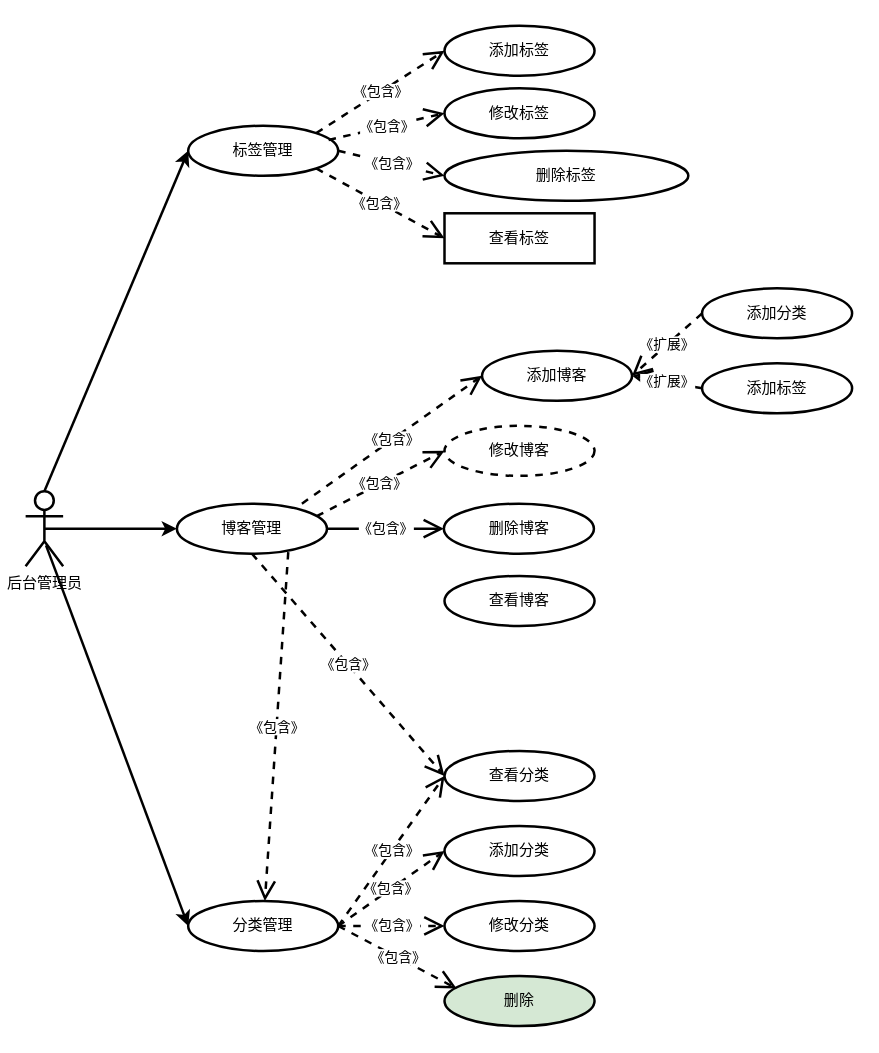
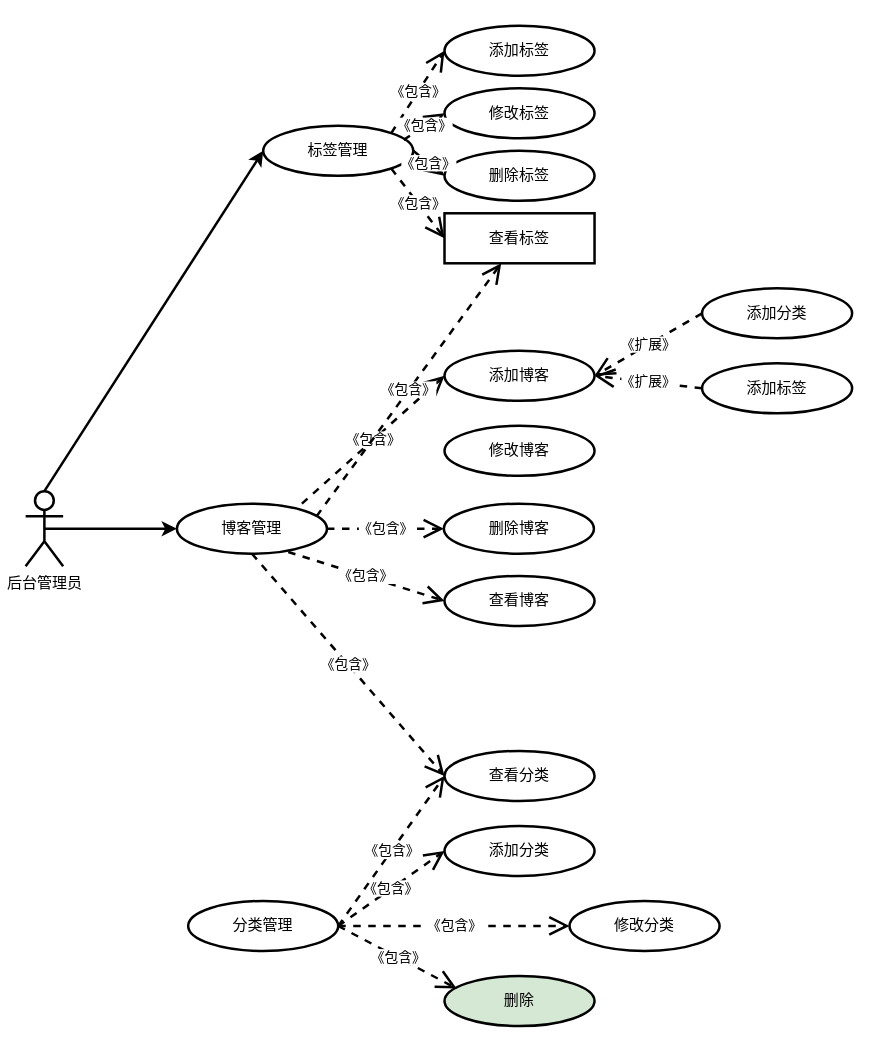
- <mxCell id="3" value="标签管理" style="ellipse;whiteSpace=wrap;html=1;strokeWidth=2;" parent="1" vertex="1"><mxGeometry x="150" y="100" width="120" height="40" as="geometry" /></mxCell>
+ <mxCell id="3" value="标签管理" style="ellipse;whiteSpace=wrap;html=1;strokeWidth=2;" parent="1" vertex="1"><mxGeometry x="210" y="100" width="120" height="40" as="geometry" /></mxCell>
- <mxCell id="6" value="删除标签" style="ellipse;whiteSpace=wrap;html=1;strokeWidth=2;" parent="1" vertex="1"><mxGeometry x="355" y="120" width="195" height="40" as="geometry" /></mxCell>
+ <mxCell id="6" value="删除标签" style="ellipse;whiteSpace=wrap;html=1;strokeWidth=2;" parent="1" vertex="1"><mxGeometry x="355" y="120" width="120" height="40" as="geometry" /></mxCell>
- <mxCell id="12" value="添加博客" style="ellipse;whiteSpace=wrap;html=1;strokeWidth=2;" parent="1" vertex="1"><mxGeometry x="385" y="280" width="120" height="40" as="geometry" /></mxCell>
+ <mxCell id="12" value="添加博客" style="ellipse;whiteSpace=wrap;html=1;strokeWidth=2;" parent="1" vertex="1"><mxGeometry x="355" y="280" width="120" height="40" as="geometry" /></mxCell>
- <mxCell id="13" value="修改博客" style="ellipse;whiteSpace=wrap;html=1;strokeWidth=2;dashed=1;" parent="1" vertex="1"><mxGeometry x="355" y="340" width="120" height="40" as="geometry" /></mxCell>
+ <mxCell id="13" value="修改博客" style="ellipse;whiteSpace=wrap;html=1;strokeWidth=2;" parent="1" vertex="1"><mxGeometry x="355" y="340" width="120" height="40" as="geometry" /></mxCell>
- <mxCell id="23" value="《包含》" style="endArrow=open;endSize=12;dashed=1;html=1;rounded=0;exitX=0.931;exitY=0.25;exitDx=0;exitDy=0;entryX=0;entryY=0.5;entryDx=0;entryDy=0;exitPerimeter=0;strokeWidth=2;" parent="1" source="5" target="13" edge="1"><mxGeometry width="160" relative="1" as="geometry"><mxPoint x="240" y="440" as="sourcePoint" /><mxPoint x="360" y="301" as="targetPoint" /></mxGeometry></mxCell>
+ <mxCell id="23" value="《包含》" style="endArrow=open;endSize=12;dashed=1;html=1;rounded=0;exitX=0.931;exitY=0.25;exitDx=0;exitDy=0;exitPerimeter=0;strokeWidth=2;" parent="1" source="5" target="19" edge="1"><mxGeometry width="160" relative="1" as="geometry"><mxPoint x="240" y="440" as="sourcePoint" /><mxPoint x="360" y="301" as="targetPoint" /></mxGeometry></mxCell>
- <mxCell id="24" value="《包含》" style="endArrow=open;endSize=12;dashed=0;html=1;rounded=0;entryX=0;entryY=0.5;entryDx=0;entryDy=0;exitX=1;exitY=0.5;exitDx=0;exitDy=0;strokeWidth=2;" parent="1" source="5" target="14" edge="1"><mxGeometry width="160" relative="1" as="geometry"><mxPoint x="260" y="450" as="sourcePoint" /><mxPoint x="370" y="311" as="targetPoint" /></mxGeometry></mxCell>
+ <mxCell id="24" value="《包含》" style="endArrow=open;endSize=12;dashed=1;html=1;rounded=0;entryX=0;entryY=0.5;entryDx=0;entryDy=0;exitX=1;exitY=0.5;exitDx=0;exitDy=0;strokeWidth=2;" parent="1" source="5" target="14" edge="1"><mxGeometry width="160" relative="1" as="geometry"><mxPoint x="260" y="450" as="sourcePoint" /><mxPoint x="370" y="311" as="targetPoint" /></mxGeometry></mxCell>
- <mxCell id="25" value="《包含》" style="endArrow=open;endSize=12;dashed=1;html=1;rounded=0;exitX=0.742;exitY=0.967;exitDx=0;exitDy=0;exitPerimeter=0;strokeWidth=2;" parent="1" source="5" target="4" edge="1"><mxGeometry width="160" relative="1" as="geometry"><mxPoint x="260" y="460" as="sourcePoint" /><mxPoint x="380" y="321" as="targetPoint" /></mxGeometry></mxCell>
+ <mxCell id="25" value="《包含》" style="endArrow=open;endSize=12;dashed=1;html=1;rounded=0;exitX=0.742;exitY=0.967;exitDx=0;exitDy=0;entryX=0;entryY=0.5;entryDx=0;entryDy=0;exitPerimeter=0;strokeWidth=2;" parent="1" source="5" target="21" edge="1"><mxGeometry width="160" relative="1" as="geometry"><mxPoint x="260" y="460" as="sourcePoint" /><mxPoint x="380" y="321" as="targetPoint" /></mxGeometry></mxCell>
- <mxCell id="36" value="" style="endArrow=classic;html=1;rounded=0;entryX=0;entryY=0.5;entryDx=0;entryDy=0;exitX=0.544;exitY=0.722;exitDx=0;exitDy=0;exitPerimeter=0;strokeWidth=2;" parent="1" source="2" target="4" edge="1"><mxGeometry width="50" height="50" relative="1" as="geometry"><mxPoint x="45" y="402.25" as="sourcePoint" /><mxPoint x="110" y="282.25" as="targetPoint" /></mxGeometry></mxCell>
- <mxCell id="17" value="修改分类" style="ellipse;whiteSpace=wrap;html=1;strokeWidth=2;" parent="1" vertex="1"><mxGeometry x="355" y="720" width="120" height="40" as="geometry" /></mxCell>
+ <mxCell id="17" value="修改分类" style="ellipse;whiteSpace=wrap;html=1;strokeWidth=2;" parent="1" vertex="1"><mxGeometry x="455" y="720" width="120" height="40" as="geometry" /></mxCell>
